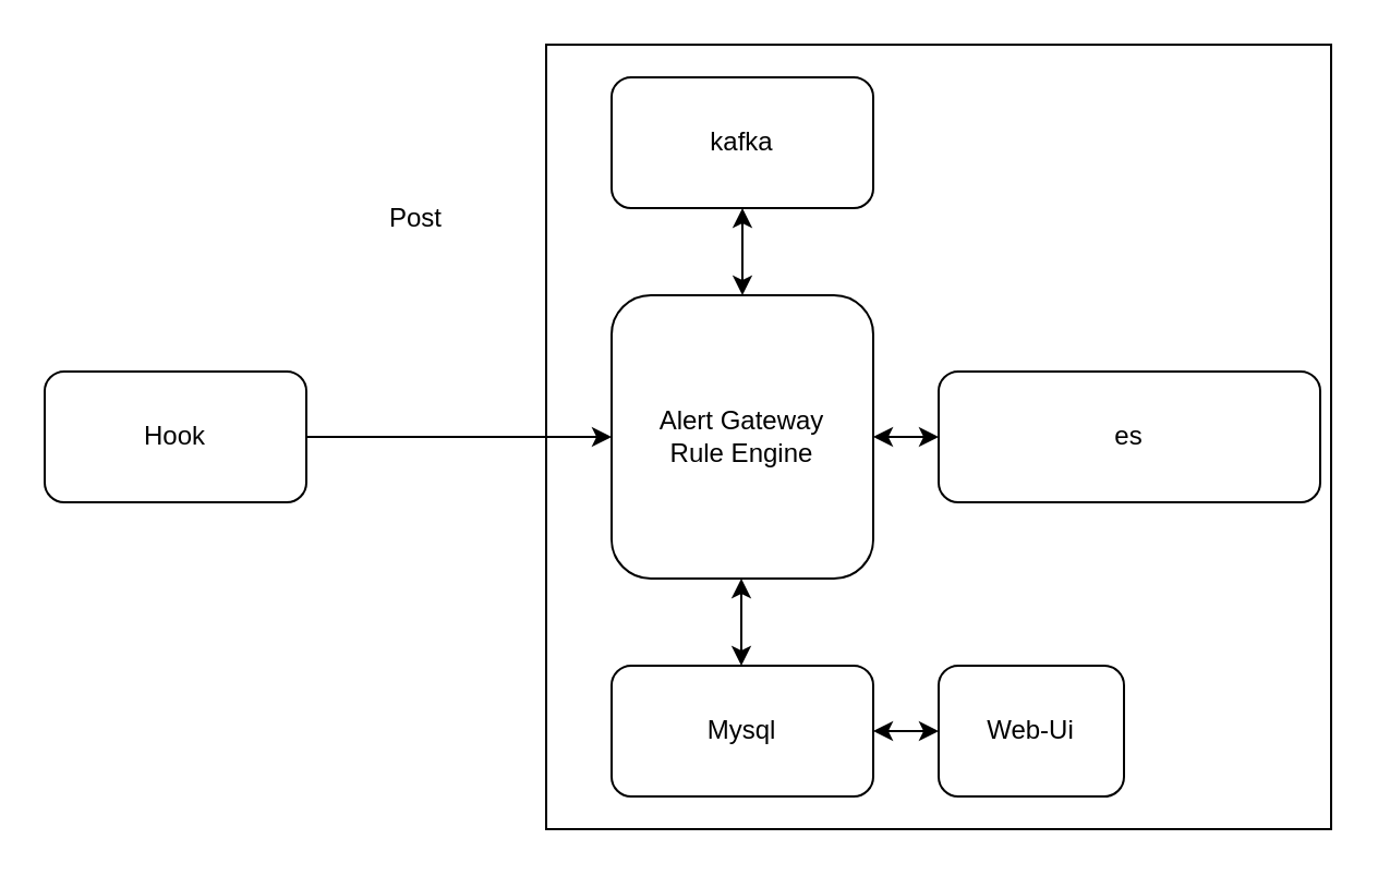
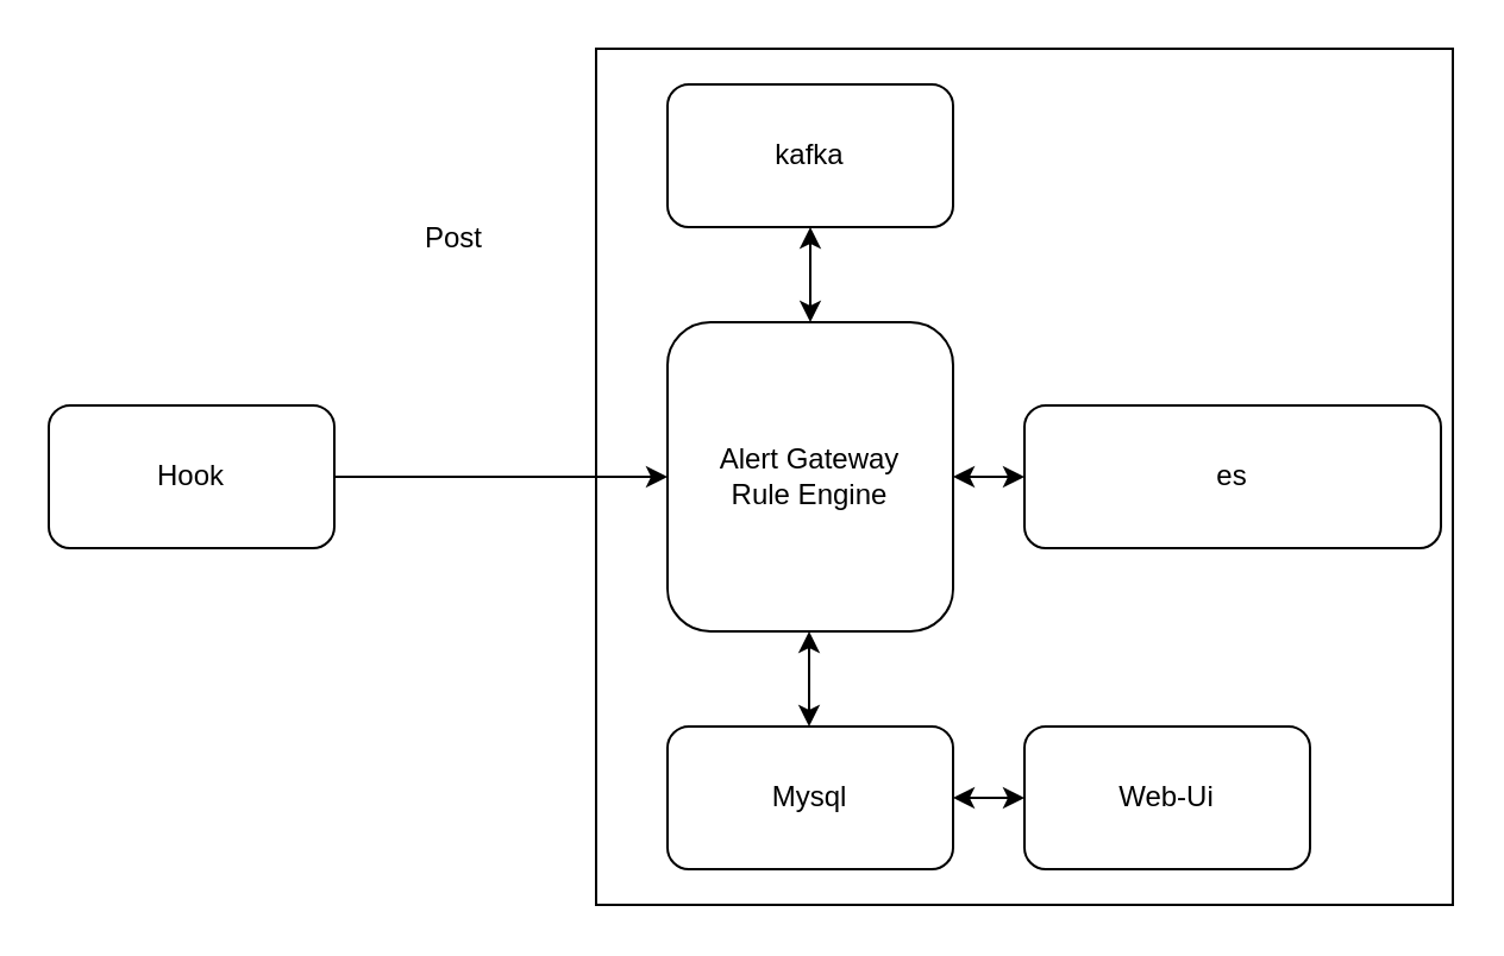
- <mxCell id="11" value="Web-Ui" style="rounded=1;whiteSpace=wrap;html=1;" vertex="1" parent="1"><mxGeometry x="430" y="305" width="85" height="60" as="geometry" /></mxCell>
+ <mxCell id="11" value="Web-Ui" style="rounded=1;whiteSpace=wrap;html=1;" vertex="1" parent="1"><mxGeometry x="430" y="305" width="120" height="60" as="geometry" /></mxCell>
